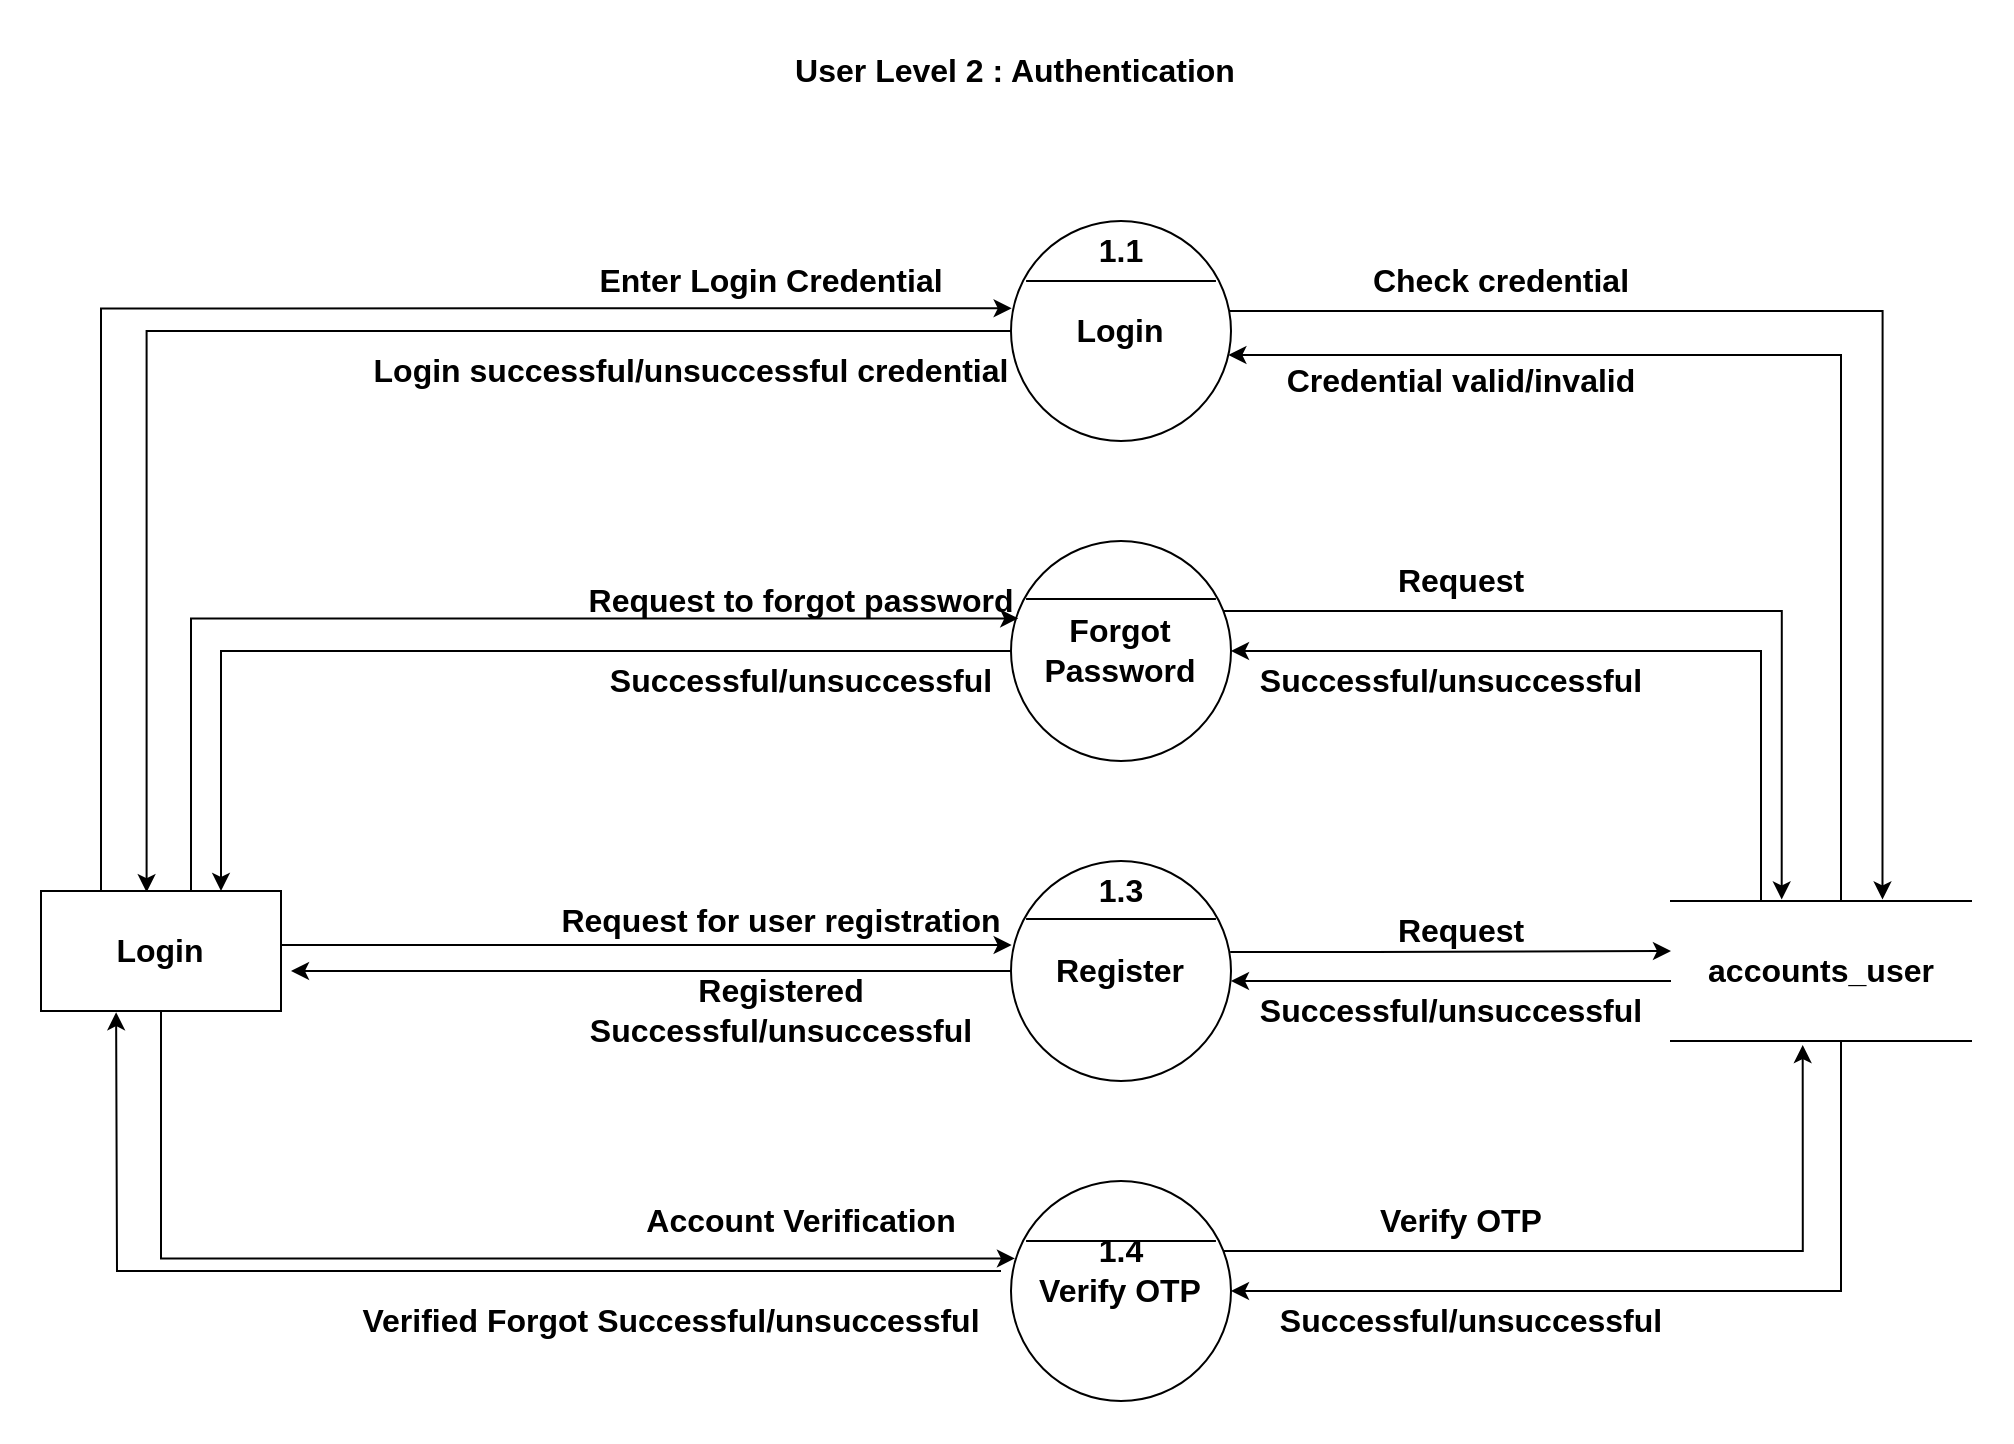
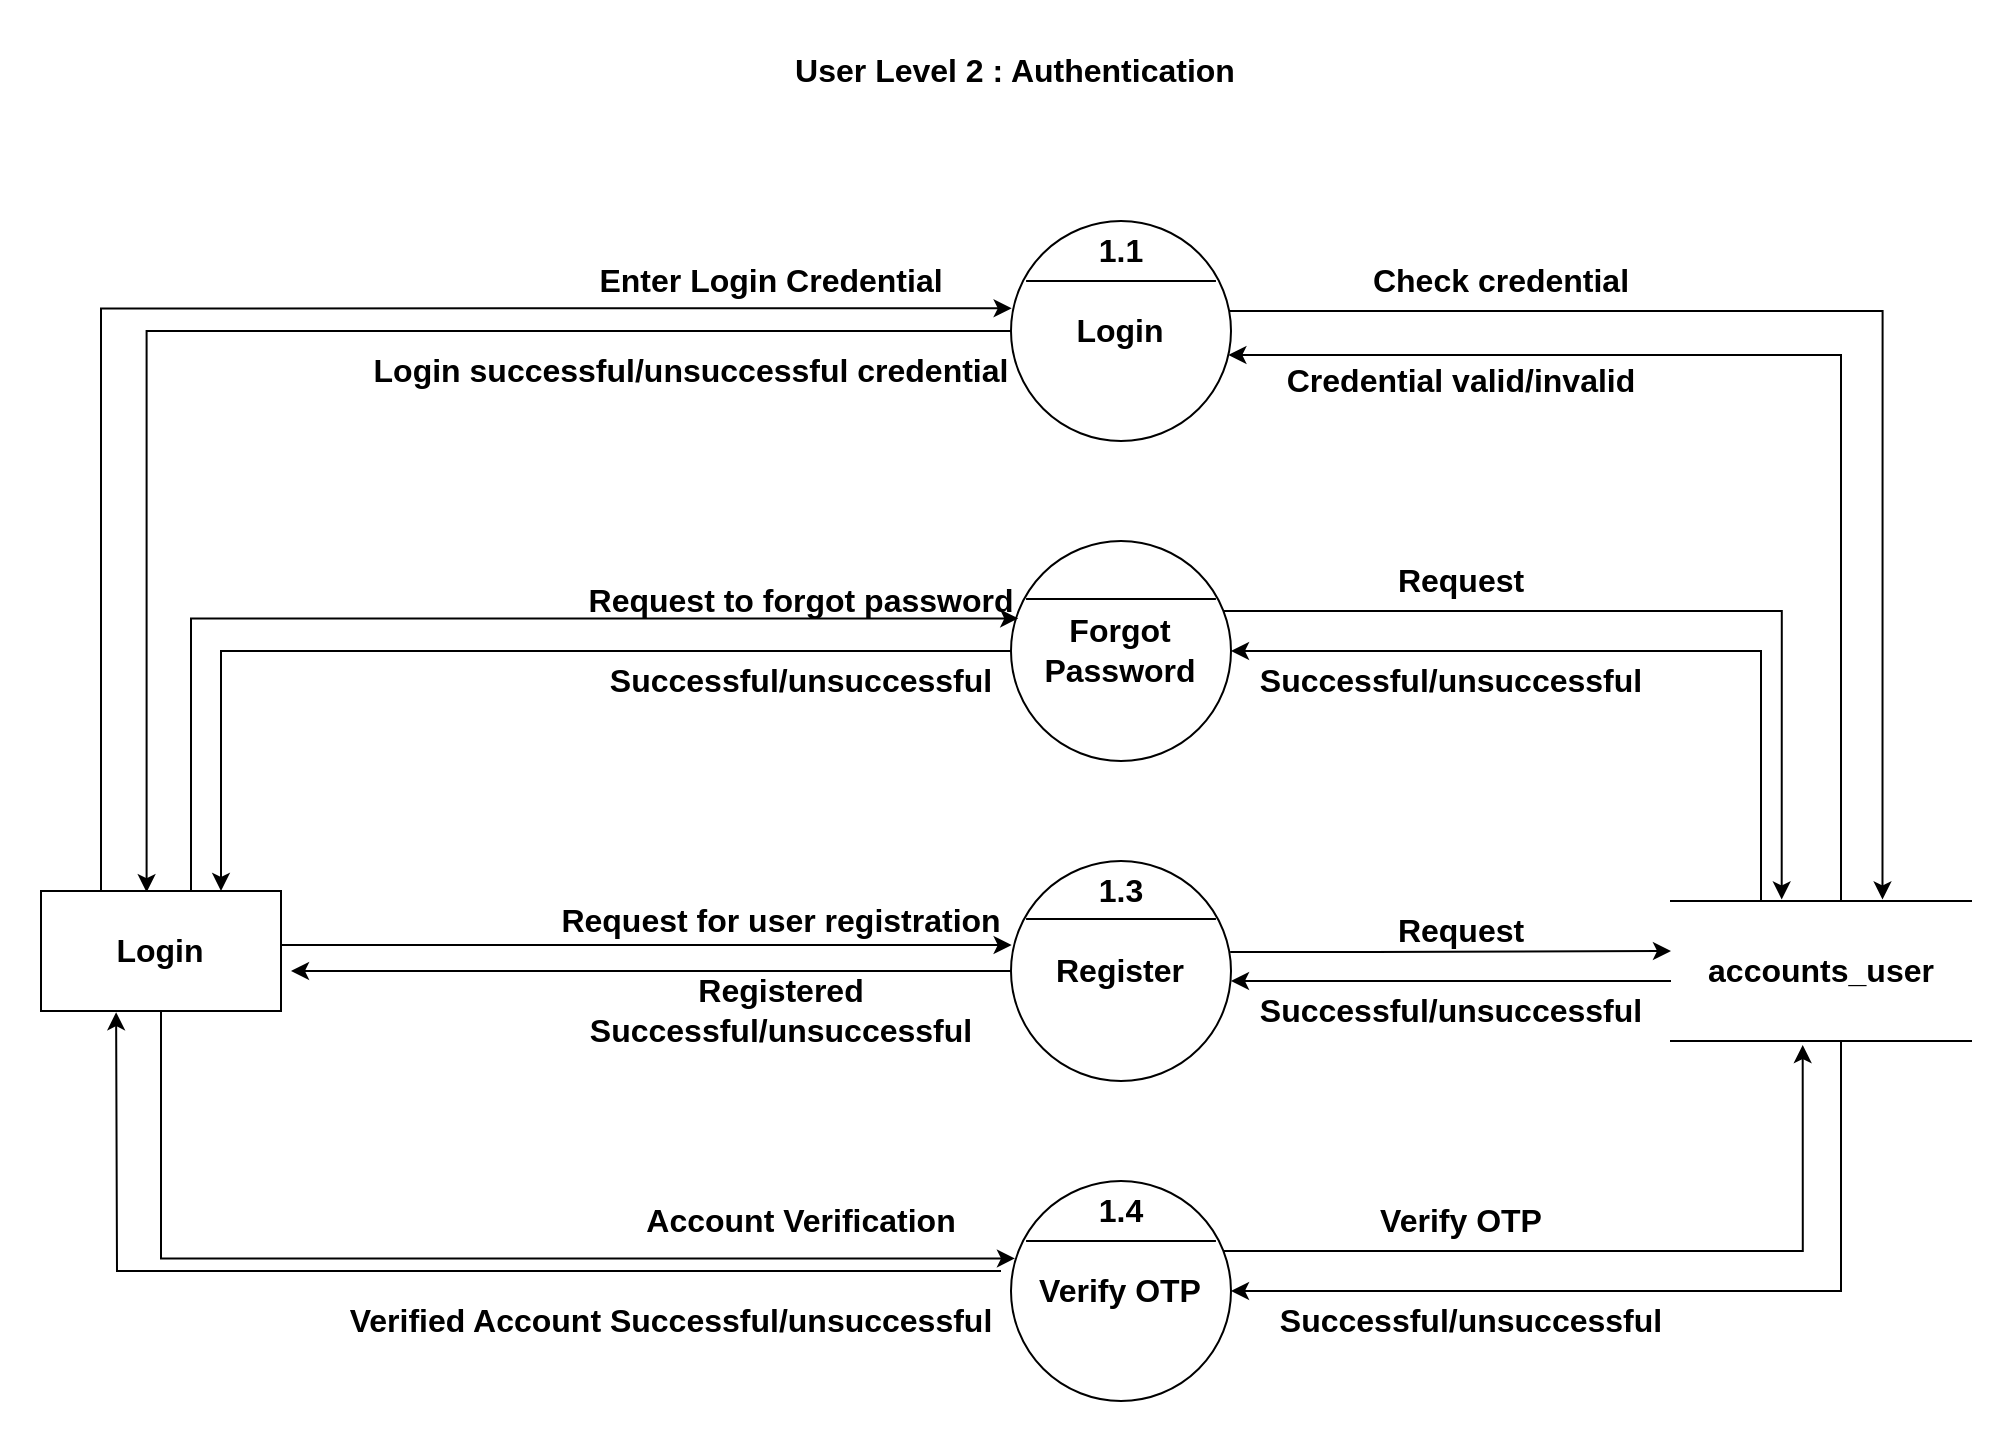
- <mxCell id="31" value="&lt;span style=&quot;font-size: 16px;&quot;&gt;&lt;b&gt;1.4&lt;/b&gt;&lt;/span&gt;" style="text;html=1;align=center;verticalAlign=middle;resizable=0;points=[];autosize=1;strokeColor=none;fillColor=none;" parent="1" vertex="1"><mxGeometry x="535" y="610" width="50" height="30" as="geometry" /></mxCell>
+ <mxCell id="31" value="&lt;span style=&quot;font-size: 16px;&quot;&gt;&lt;b&gt;1.4&lt;/b&gt;&lt;/span&gt;" style="text;html=1;align=center;verticalAlign=middle;resizable=0;points=[];autosize=1;strokeColor=none;fillColor=none;" parent="1" vertex="1"><mxGeometry x="535" y="590" width="50" height="30" as="geometry" /></mxCell>
- <mxCell id="21" value="&lt;b&gt;Verified Forgot Successful/unsuccessful&lt;/b&gt;" style="text;html=1;align=center;verticalAlign=middle;resizable=0;points=[];autosize=1;strokeColor=none;fillColor=none;fontSize=16;" parent="1" vertex="1"><mxGeometry x="165" y="645" width="340" height="30" as="geometry" /></mxCell>
+ <mxCell id="21" value="&lt;b&gt;Verified Account Successful/unsuccessful&lt;/b&gt;" style="text;html=1;align=center;verticalAlign=middle;resizable=0;points=[];autosize=1;strokeColor=none;fillColor=none;fontSize=16;" parent="1" vertex="1"><mxGeometry x="165" y="645" width="340" height="30" as="geometry" /></mxCell>
